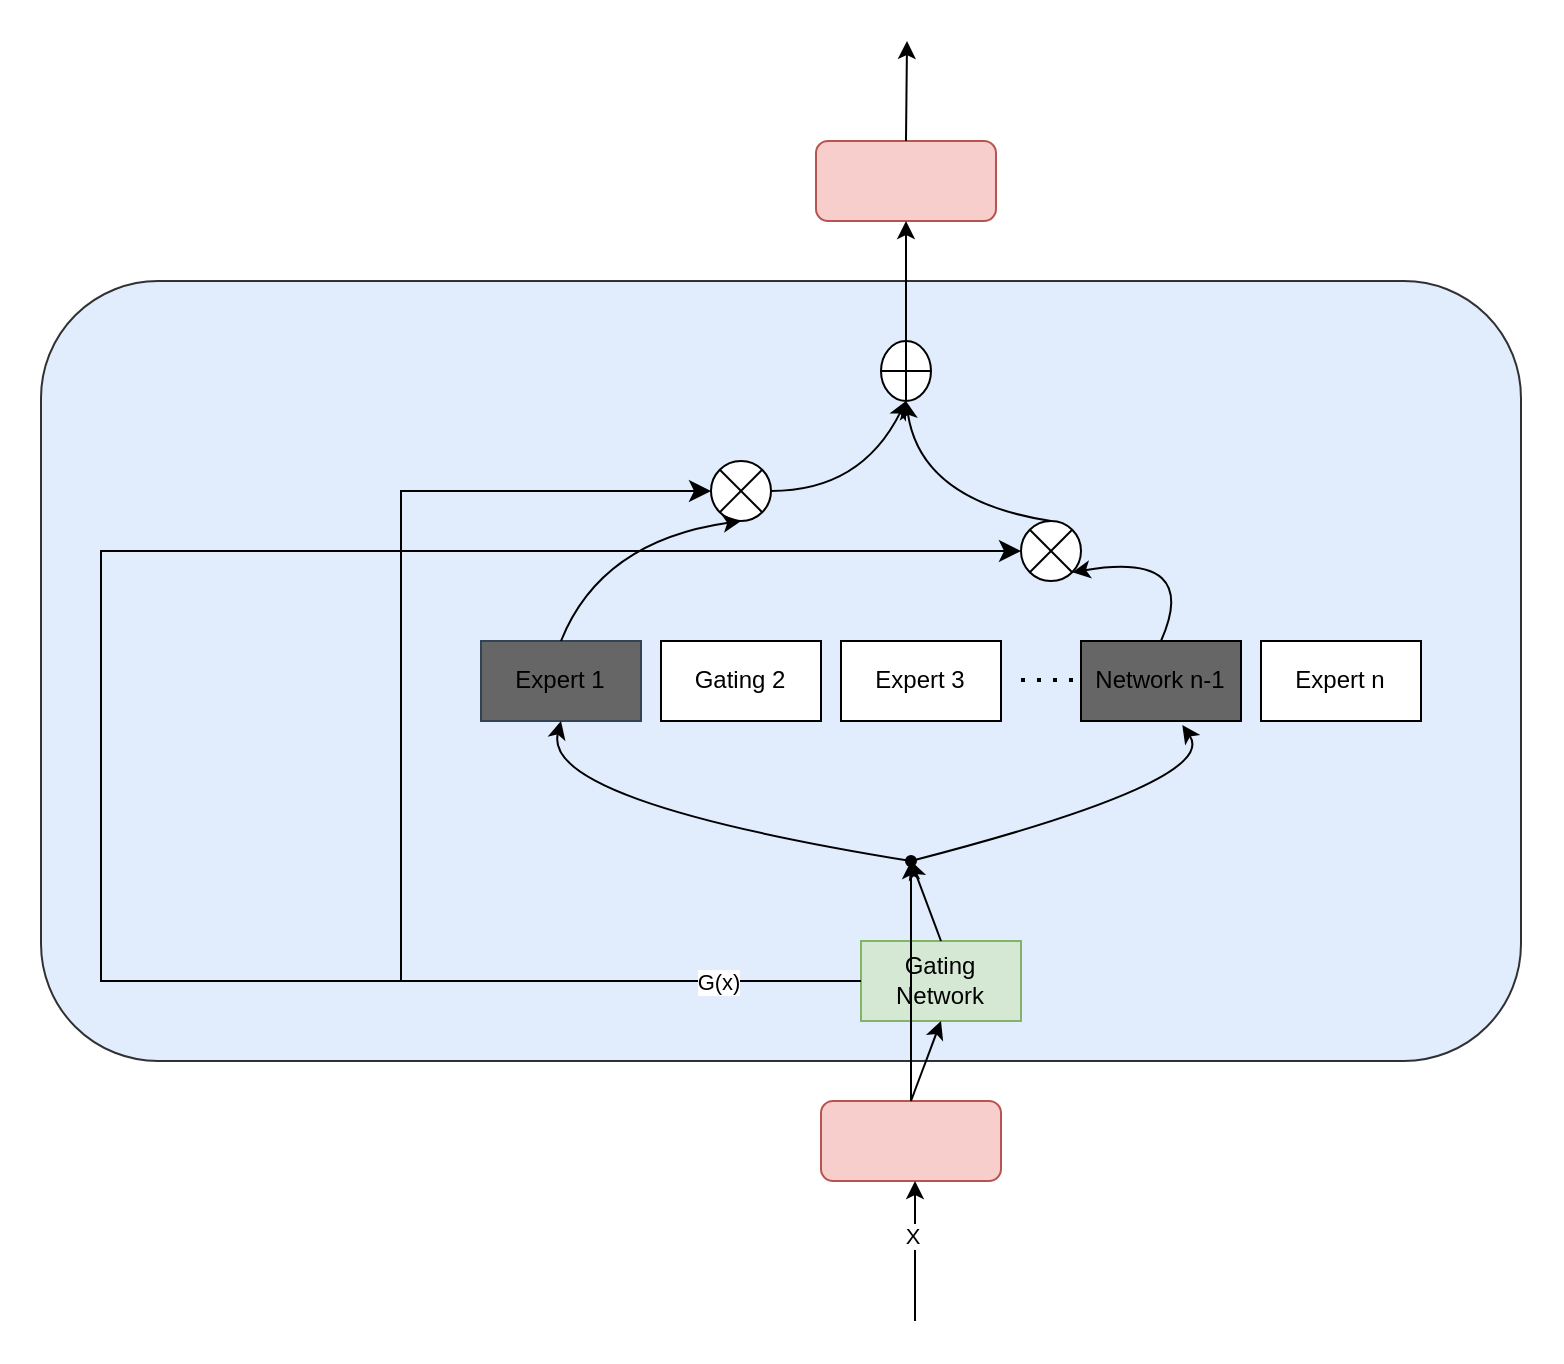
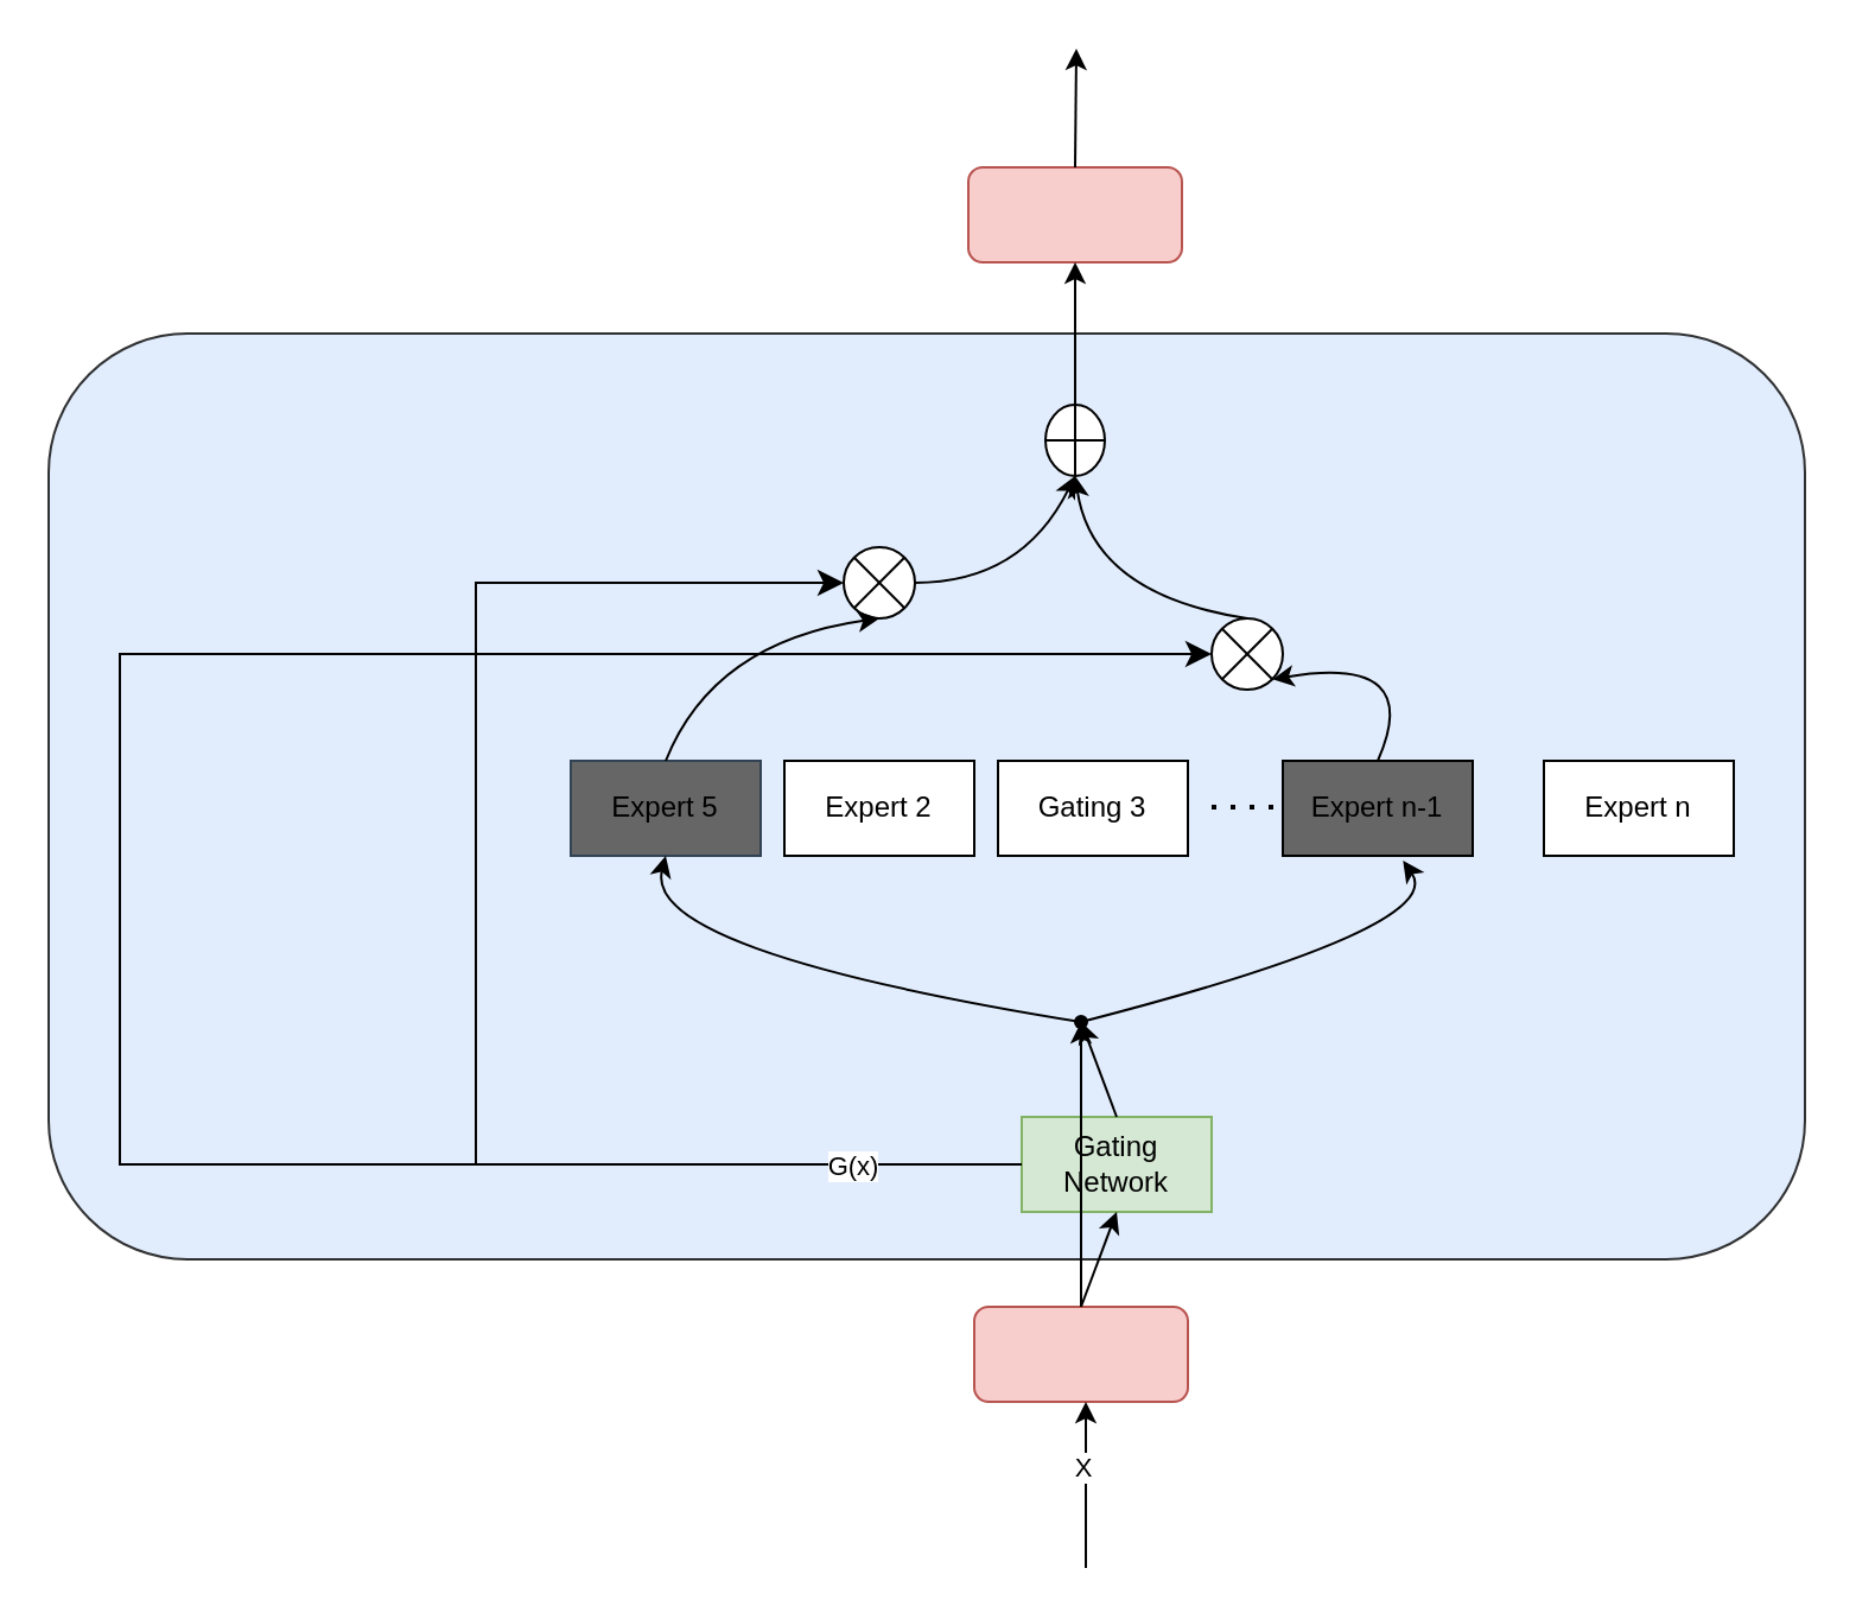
- <mxCell id="5" value="Expert 1" style="rounded=0;whiteSpace=wrap;html=1;fillColor=#666666;strokeColor=#314354;fontColor=#000000;" vertex="1" parent="1"><mxGeometry x="240" y="320" width="80" height="40" as="geometry" /></mxCell>
+ <mxCell id="5" value="Expert 5" style="rounded=0;whiteSpace=wrap;html=1;fillColor=#666666;strokeColor=#314354;fontColor=#000000;" vertex="1" parent="1"><mxGeometry x="240" y="320" width="80" height="40" as="geometry" /></mxCell>
- <mxCell id="4" value="Gating 2" style="rounded=0;whiteSpace=wrap;html=1;" vertex="1" parent="1"><mxGeometry x="330" y="320" width="80" height="40" as="geometry" /></mxCell>
+ <mxCell id="4" value="Expert 2" style="rounded=0;whiteSpace=wrap;html=1;" vertex="1" parent="1"><mxGeometry x="330" y="320" width="80" height="40" as="geometry" /></mxCell>
- <mxCell id="6" value="Expert 3" style="rounded=0;whiteSpace=wrap;html=1;" vertex="1" parent="1"><mxGeometry x="420" y="320" width="80" height="40" as="geometry" /></mxCell>
+ <mxCell id="6" value="Gating 3" style="rounded=0;whiteSpace=wrap;html=1;" vertex="1" parent="1"><mxGeometry x="420" y="320" width="80" height="40" as="geometry" /></mxCell>
- <mxCell id="7" value="Network n-1" style="rounded=0;whiteSpace=wrap;html=1;fillColor=#666666;" vertex="1" parent="1"><mxGeometry x="540" y="320" width="80" height="40" as="geometry" /></mxCell>
+ <mxCell id="7" value="Expert n-1" style="rounded=0;whiteSpace=wrap;html=1;fillColor=#666666;" vertex="1" parent="1"><mxGeometry x="540" y="320" width="80" height="40" as="geometry" /></mxCell>
- <mxCell id="8" value="Expert n" style="rounded=0;whiteSpace=wrap;html=1;" vertex="1" parent="1"><mxGeometry x="630" y="320" width="80" height="40" as="geometry" /></mxCell>
+ <mxCell id="8" value="Expert n" style="rounded=0;whiteSpace=wrap;html=1;" vertex="1" parent="1"><mxGeometry x="650" y="320" width="80" height="40" as="geometry" /></mxCell>
